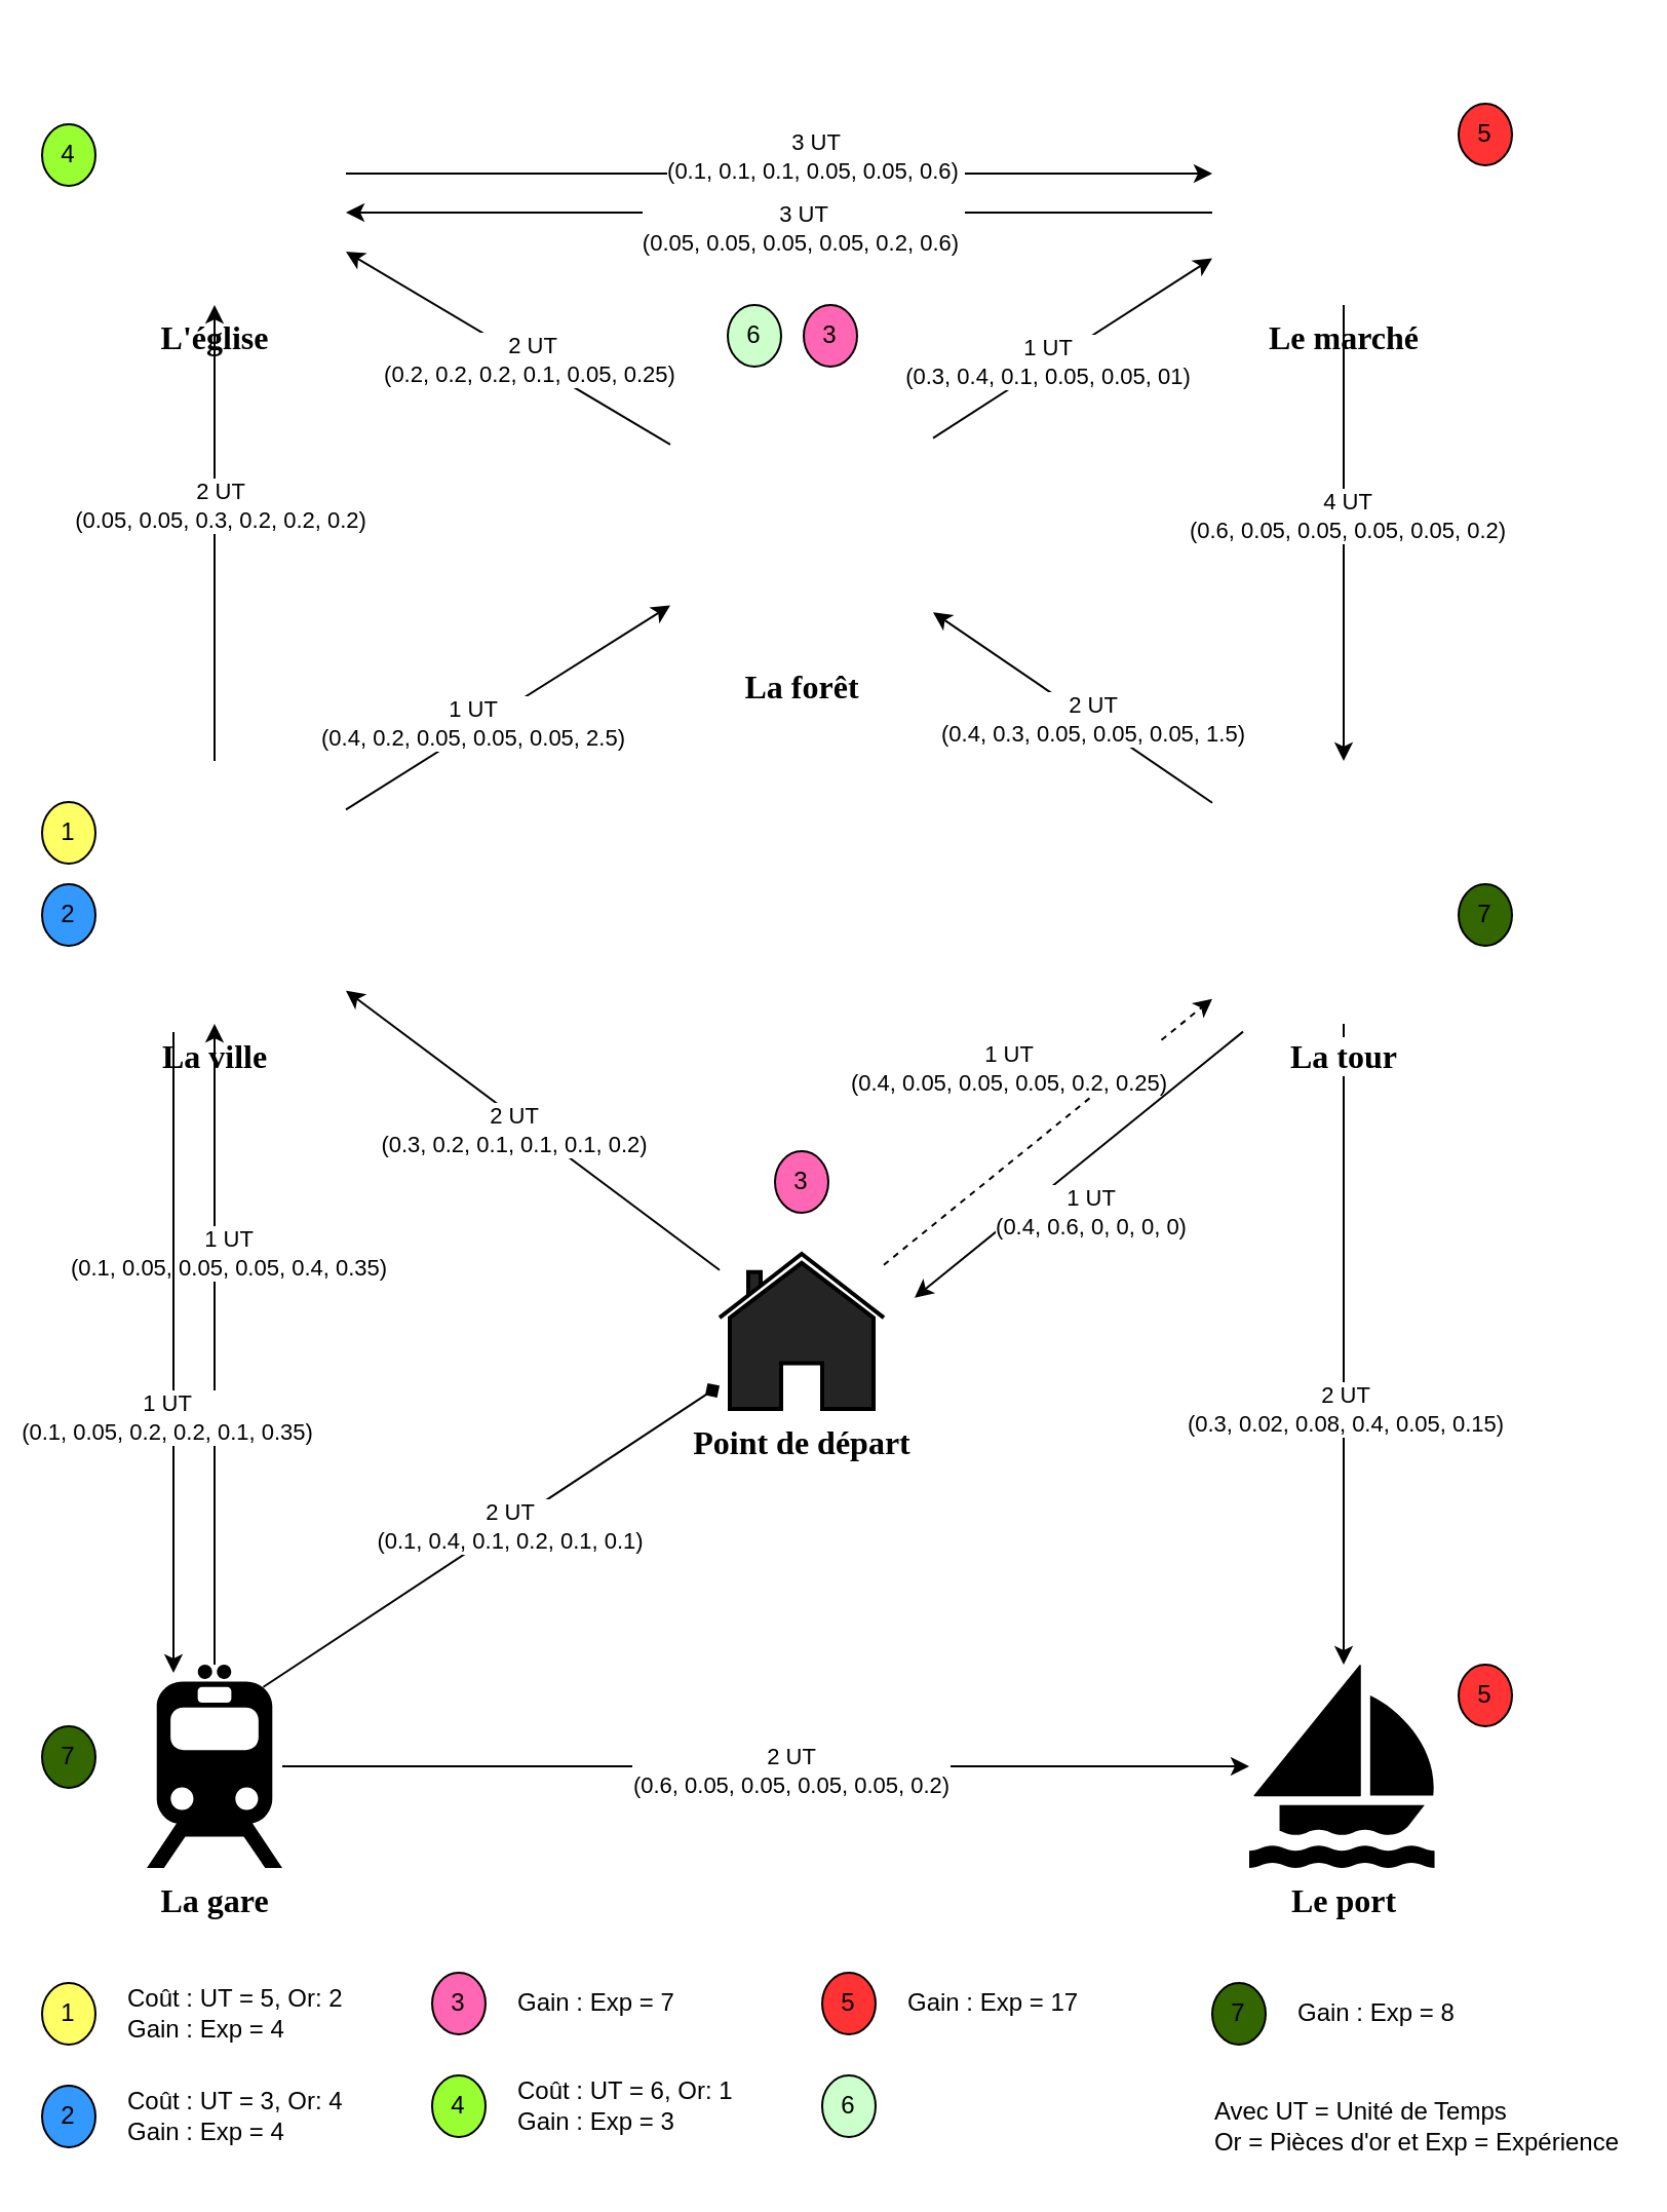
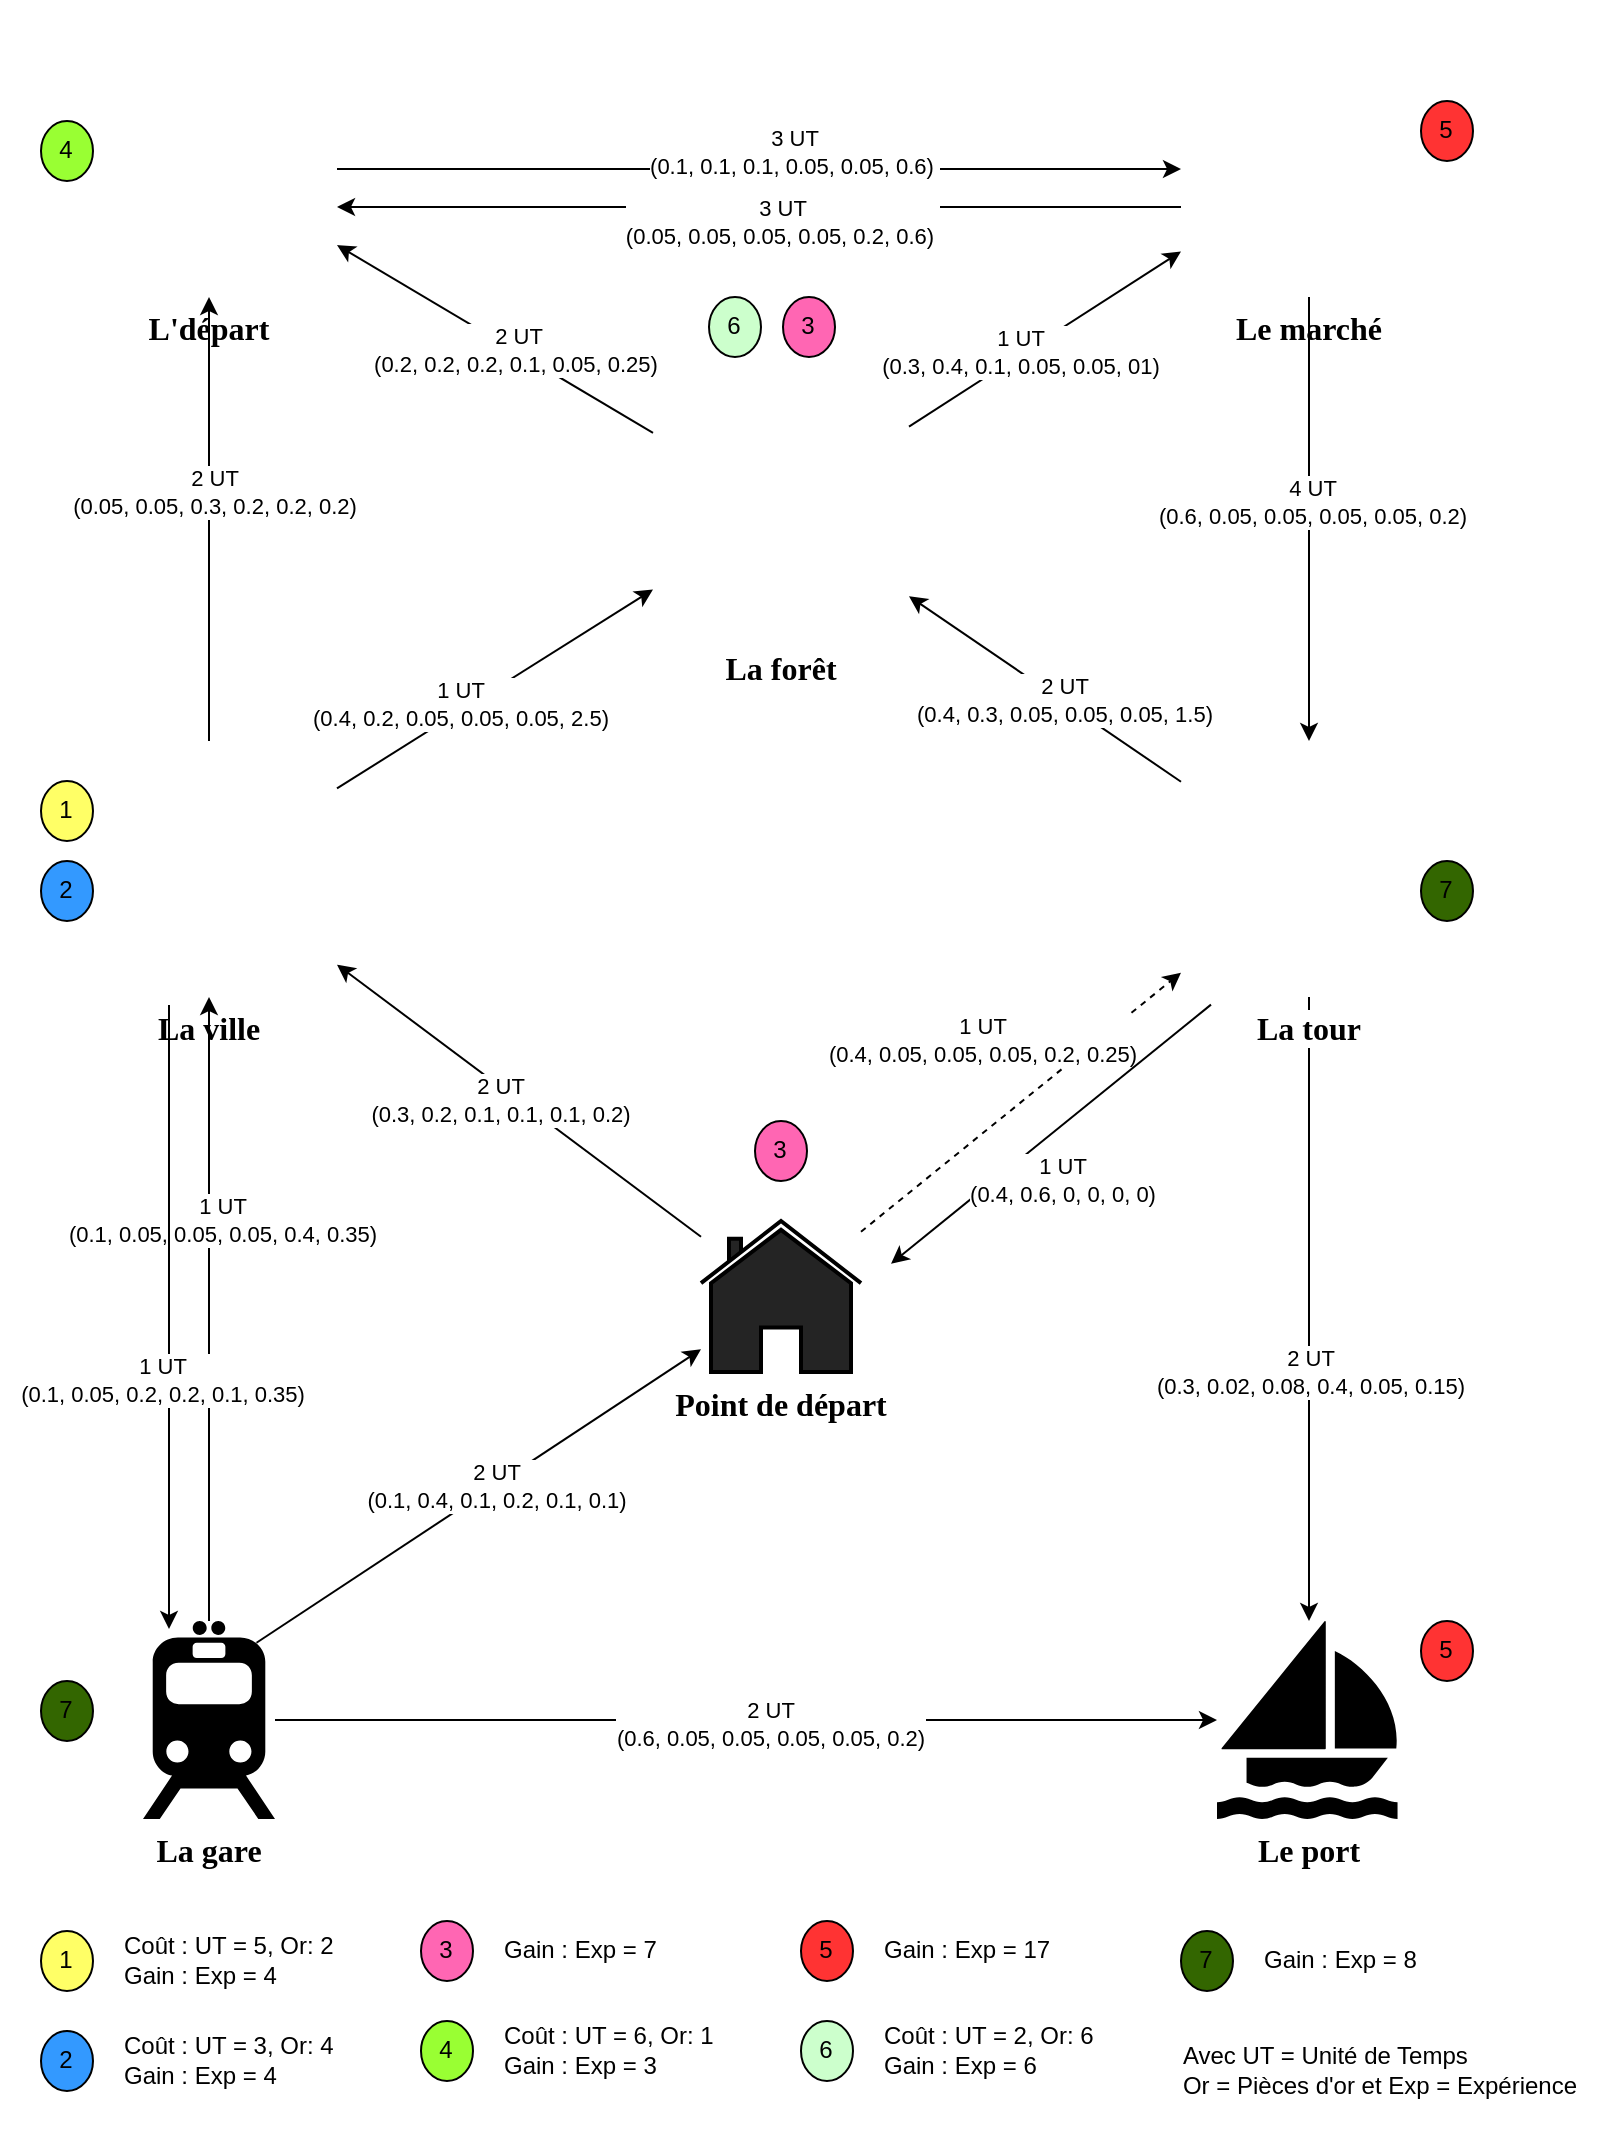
- <mxCell id="3" value="&lt;font style=&quot;font-size: 16px&quot; face=&quot;Georgia&quot;&gt;&lt;b&gt;L'église&lt;/b&gt;&lt;/font&gt;" style="shape=image;html=1;verticalAlign=top;verticalLabelPosition=bottom;labelBackgroundColor=#ffffff;imageAspect=0;aspect=fixed;image=https://cdn3.iconfinder.com/data/icons/city-15/100/city_14-128.png;strokeColor=#000000;" parent="1" vertex="1"><mxGeometry x="40" y="20" width="128" height="128" as="geometry" /></mxCell>
+ <mxCell id="3" value="&lt;font style=&quot;font-size: 16px&quot; face=&quot;Georgia&quot;&gt;&lt;b&gt;L'départ&lt;/b&gt;&lt;/font&gt;" style="shape=image;html=1;verticalAlign=top;verticalLabelPosition=bottom;labelBackgroundColor=#ffffff;imageAspect=0;aspect=fixed;image=https://cdn3.iconfinder.com/data/icons/city-15/100/city_14-128.png;strokeColor=#000000;" parent="1" vertex="1"><mxGeometry x="40" y="20" width="128" height="128" as="geometry" /></mxCell>
- <mxCell id="34" value="" style="endArrow=diamond;html=1;exitX=0.86;exitY=0.11;exitDx=0;exitDy=0;exitPerimeter=0;" parent="1" source="33" target="2" edge="1"><mxGeometry width="50" height="50" relative="1" as="geometry"><mxPoint x="280" y="790" as="sourcePoint" /><mxPoint x="330" y="740" as="targetPoint" /></mxGeometry></mxCell>
+ <mxCell id="34" value="" style="endArrow=classic;html=1;exitX=0.86;exitY=0.11;exitDx=0;exitDy=0;exitPerimeter=0;" parent="1" source="33" target="2" edge="1"><mxGeometry width="50" height="50" relative="1" as="geometry"><mxPoint x="280" y="790" as="sourcePoint" /><mxPoint x="330" y="740" as="targetPoint" /></mxGeometry></mxCell>
+ <mxCell id="61" value="Coût : UT = 2, Or: 6&lt;br&gt;Gain : Exp = 6" style="text;html=1;strokeColor=none;fillColor=none;align=left;verticalAlign=middle;whiteSpace=wrap;rounded=0;" parent="1" vertex="1"><mxGeometry x="440" y="1015" width="120" height="20" as="geometry" /></mxCell>
